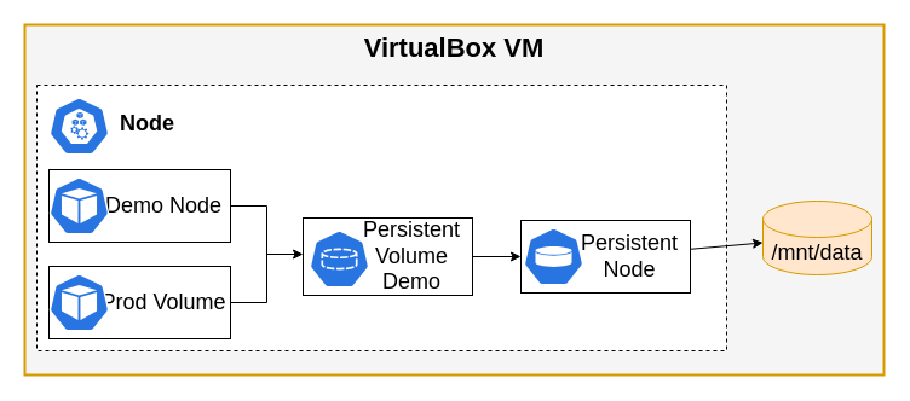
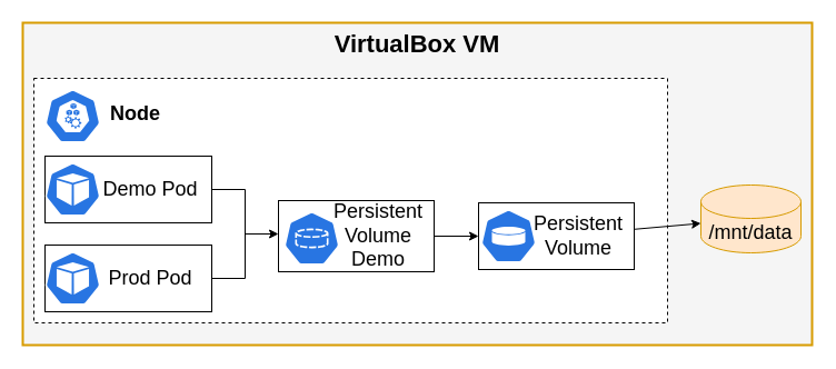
- <mxCell id="6" value="Demo Node" style="rounded=0;whiteSpace=wrap;html=1;fontSize=18;spacingLeft=40;" vertex="1" parent="1"><mxGeometry x="40" y="140" width="150" height="60" as="geometry" /></mxCell>
+ <mxCell id="6" value="Demo Pod" style="rounded=0;whiteSpace=wrap;html=1;fontSize=18;spacingLeft=40;" vertex="1" parent="1"><mxGeometry x="40" y="140" width="150" height="60" as="geometry" /></mxCell>
- <mxCell id="4" value="Persistent&lt;br&gt;Node" style="rounded=0;whiteSpace=wrap;html=1;fontSize=18;spacingLeft=40;" vertex="1" parent="1"><mxGeometry x="430" y="182" width="140" height="60" as="geometry" /></mxCell>
+ <mxCell id="4" value="Persistent&lt;br&gt;Volume" style="rounded=0;whiteSpace=wrap;html=1;fontSize=18;spacingLeft=40;" vertex="1" parent="1"><mxGeometry x="430" y="182" width="140" height="60" as="geometry" /></mxCell>
- <mxCell id="7" value="Prod Volume" style="rounded=0;whiteSpace=wrap;html=1;fontSize=18;spacingLeft=40;" vertex="1" parent="1"><mxGeometry x="40" y="220" width="150" height="60" as="geometry" /></mxCell>
+ <mxCell id="7" value="Prod Pod" style="rounded=0;whiteSpace=wrap;html=1;fontSize=18;spacingLeft=40;" vertex="1" parent="1"><mxGeometry x="40" y="220" width="150" height="60" as="geometry" /></mxCell>
